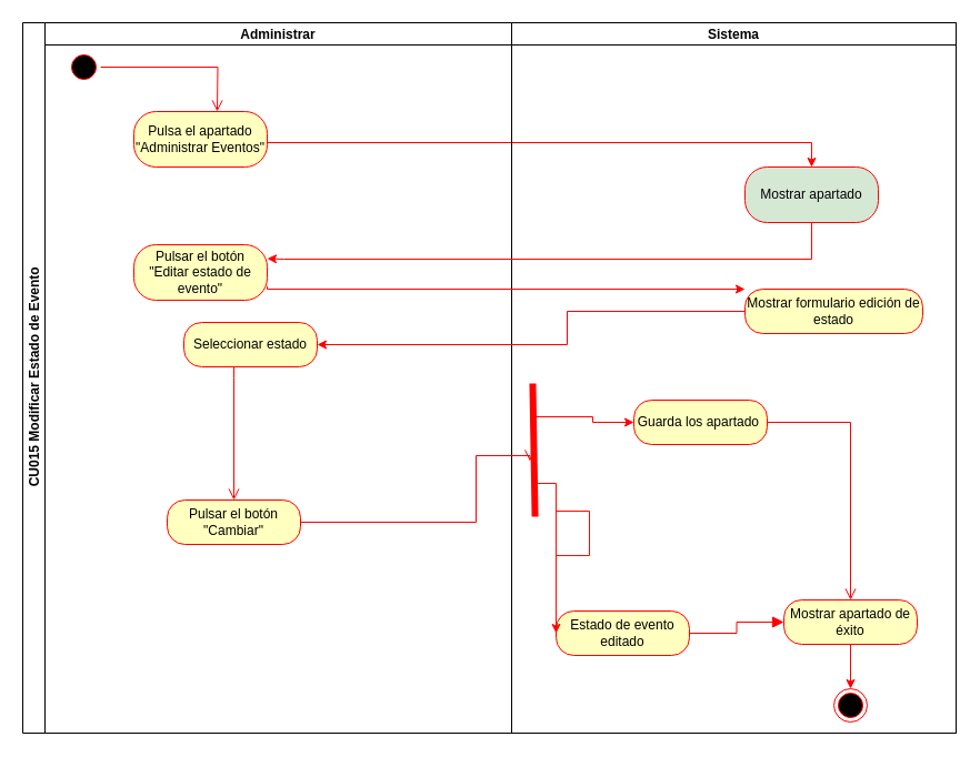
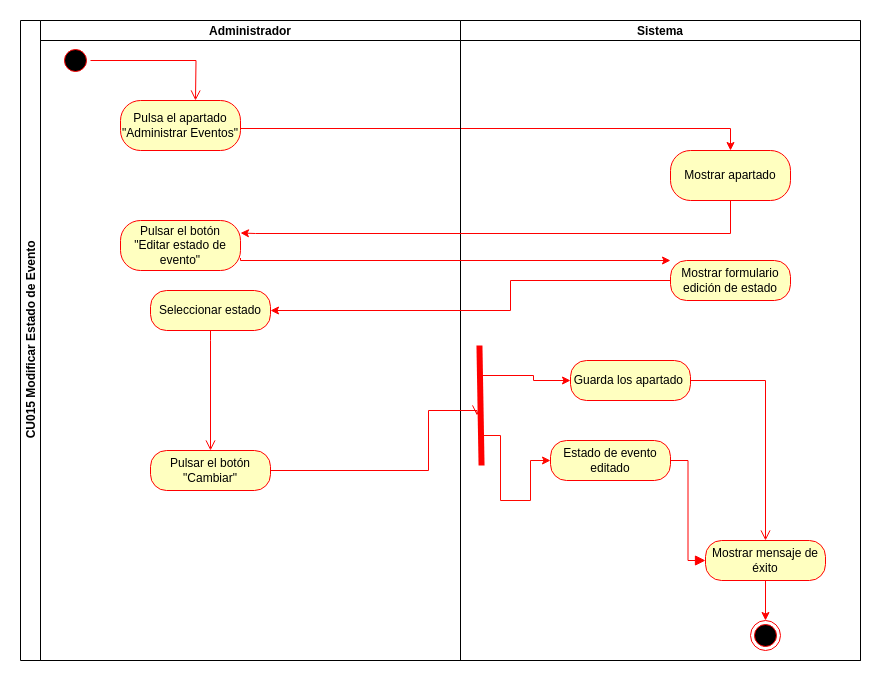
- <mxCell id="4" value="Administrar" style="swimlane;startSize=20;" vertex="1" parent="2"><mxGeometry x="20" width="420" height="640" as="geometry" /></mxCell>
+ <mxCell id="4" value="Administrador" style="swimlane;startSize=20;" vertex="1" parent="2"><mxGeometry x="20" width="420" height="640" as="geometry" /></mxCell>
- <mxCell id="13" value="Mostrar apartado" style="rounded=1;whiteSpace=wrap;html=1;arcSize=40;fontColor=#000000;fillColor=#d5e8d4;strokeColor=#ff0000;" vertex="1" parent="12"><mxGeometry x="210" y="130" width="120" height="50" as="geometry" /></mxCell>
+ <mxCell id="13" value="Mostrar apartado" style="rounded=1;whiteSpace=wrap;html=1;arcSize=40;fontColor=#000000;fillColor=#ffffc0;strokeColor=#ff0000;" vertex="1" parent="12"><mxGeometry x="210" y="130" width="120" height="50" as="geometry" /></mxCell>
- <mxCell id="14" value="Mostrar formulario edición de estado" style="rounded=1;whiteSpace=wrap;html=1;arcSize=40;fontColor=#000000;fillColor=#ffffc0;strokeColor=light-dark(#ff0000, #ededed);" vertex="1" parent="12"><mxGeometry x="210" y="240" width="160" height="40" as="geometry" /></mxCell>
+ <mxCell id="14" value="Mostrar formulario edición de estado" style="rounded=1;whiteSpace=wrap;html=1;arcSize=40;fontColor=#000000;fillColor=#ffffc0;strokeColor=light-dark(#ff0000, #ededed);" vertex="1" parent="12"><mxGeometry x="210" y="240" width="120" height="40" as="geometry" /></mxCell>
- <mxCell id="7" value="Seleccionar estado" style="rounded=1;whiteSpace=wrap;html=1;arcSize=40;fontColor=#000000;fillColor=#ffffc0;strokeColor=#ff0000;" vertex="1" parent="4"><mxGeometry x="125" y="270" width="120" height="40" as="geometry" /></mxCell>
+ <mxCell id="7" value="Seleccionar estado" style="rounded=1;whiteSpace=wrap;html=1;arcSize=40;fontColor=#000000;fillColor=#ffffc0;strokeColor=#ff0000;" vertex="1" parent="4"><mxGeometry x="110" y="270" width="120" height="40" as="geometry" /></mxCell>
- <mxCell id="21" value="Mostrar apartado de éxito" style="rounded=1;whiteSpace=wrap;html=1;arcSize=40;fontColor=#000000;fillColor=#ffffc0;strokeColor=#ff0000;" vertex="1" parent="12"><mxGeometry x="245" y="520" width="120" height="40" as="geometry" /></mxCell>
+ <mxCell id="21" value="Mostrar mensaje de éxito" style="rounded=1;whiteSpace=wrap;html=1;arcSize=40;fontColor=#000000;fillColor=#ffffc0;strokeColor=#ff0000;" vertex="1" parent="12"><mxGeometry x="245" y="520" width="120" height="40" as="geometry" /></mxCell>
- <mxCell id="17" value="Estado de evento editado" style="rounded=1;whiteSpace=wrap;html=1;arcSize=40;fontColor=#000000;fillColor=#ffffc0;strokeColor=#ff0000;" vertex="1" parent="12"><mxGeometry x="40" y="530" width="120" height="40" as="geometry" /></mxCell>
+ <mxCell id="17" value="Estado de evento editado" style="rounded=1;whiteSpace=wrap;html=1;arcSize=40;fontColor=#000000;fillColor=#ffffc0;strokeColor=#ff0000;" vertex="1" parent="12"><mxGeometry x="90" y="420" width="120" height="40" as="geometry" /></mxCell>
